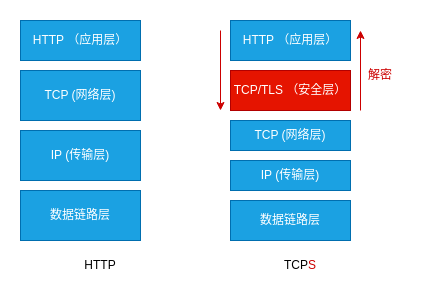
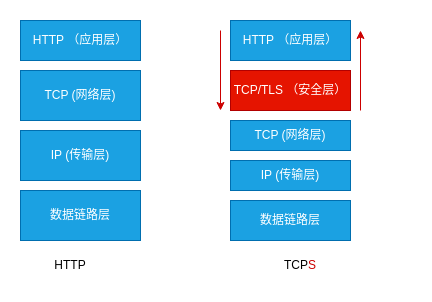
- <mxCell id="13" value="解密" style="text;html=1;strokeColor=none;fillColor=none;align=center;verticalAlign=middle;whiteSpace=wrap;rounded=0;fontColor=#CC0000;fontSize=12;" vertex="1" parent="1"><mxGeometry x="350" y="60" width="60" height="30" as="geometry" /></mxCell>
- <mxCell id="14" value="HTTP" style="text;html=1;strokeColor=none;fillColor=none;align=center;verticalAlign=middle;whiteSpace=wrap;rounded=0;fontColor=#000000;fontSize=12;" vertex="1" parent="1"><mxGeometry x="70" y="250" width="60" height="30" as="geometry" /></mxCell>
+ <mxCell id="14" value="HTTP" style="text;html=1;strokeColor=none;fillColor=none;align=center;verticalAlign=middle;whiteSpace=wrap;rounded=0;fontColor=#000000;fontSize=12;" vertex="1" parent="1"><mxGeometry x="40" y="250" width="60" height="30" as="geometry" /></mxCell>
